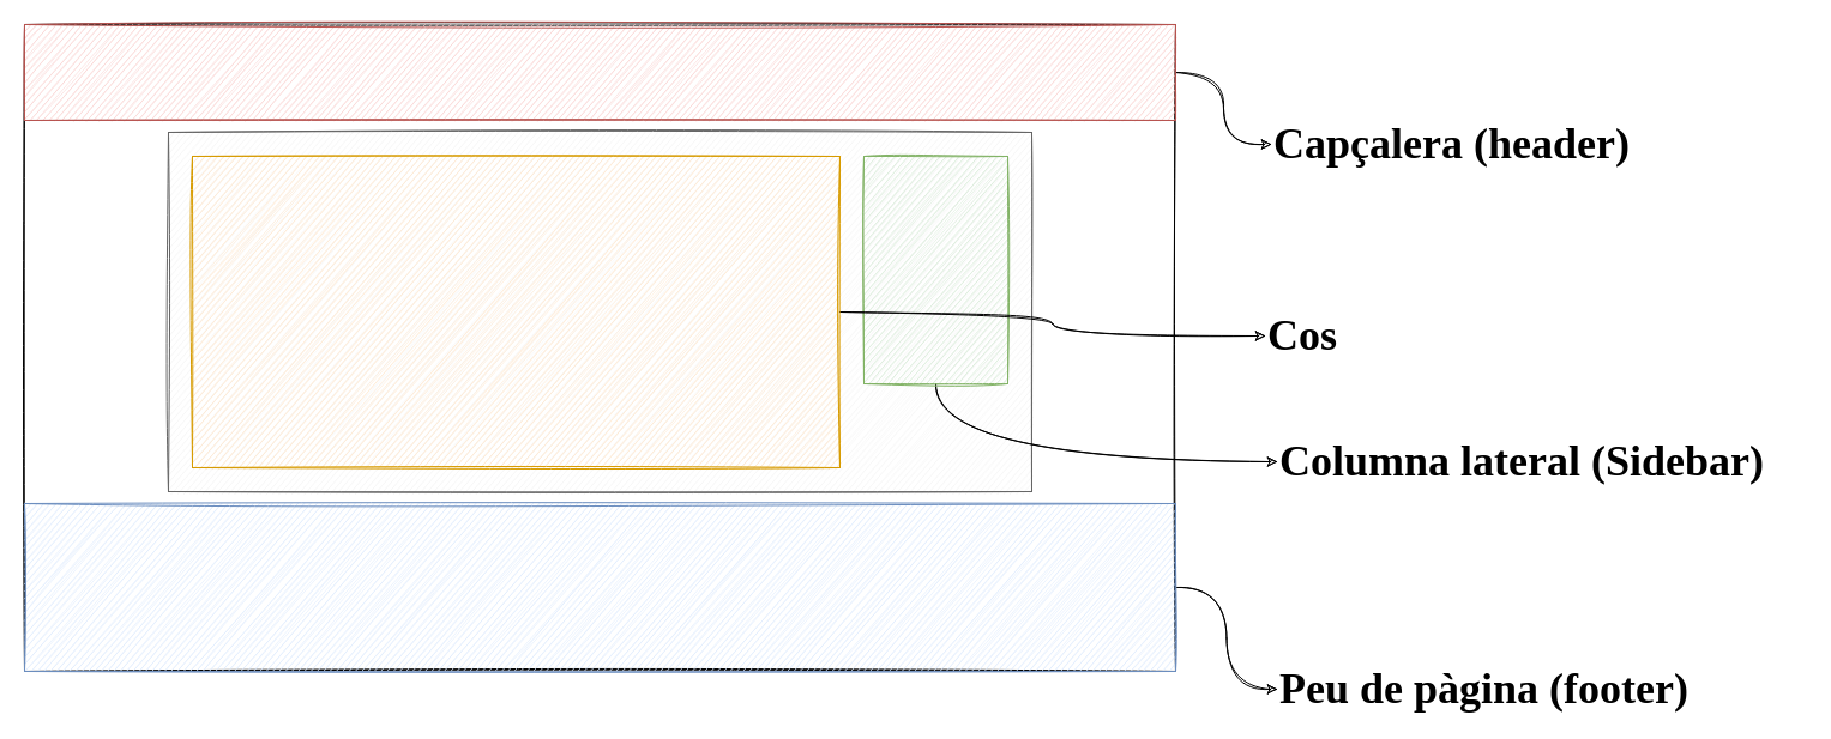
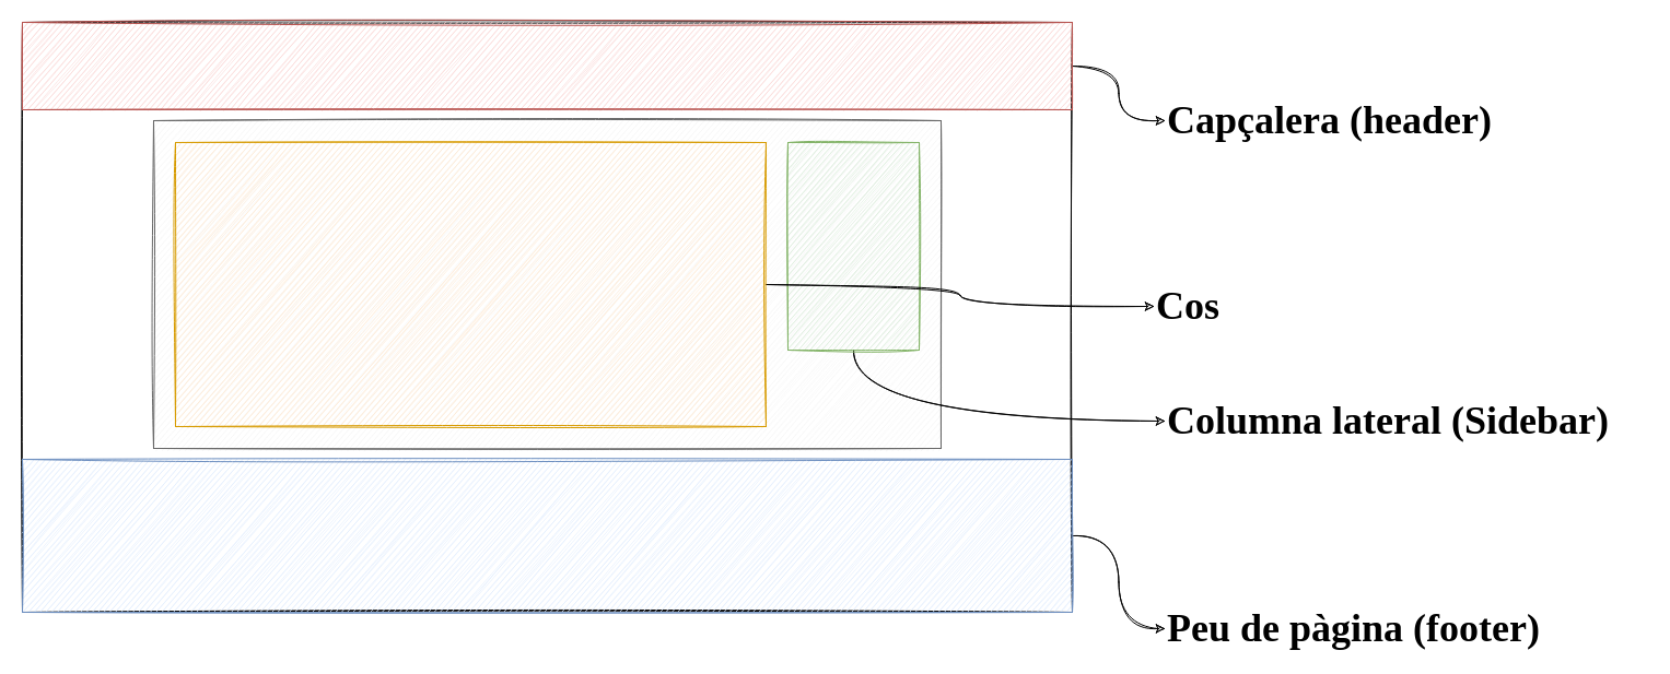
- <mxCell id="12" value="Capçalera (header)" style="text;html=1;strokeColor=none;fillColor=none;align=left;verticalAlign=middle;whiteSpace=wrap;rounded=0;sketch=1;fontSize=36;fontStyle=1;fontFamily=Kalam;fontSource=https%3A%2F%2Ffonts.googleapis.com%2Fcss%3Ffamily%3DKalam;" parent="1" vertex="1"><mxGeometry x="1060" y="100" width="440" height="40" as="geometry" /></mxCell>
+ <mxCell id="12" value="Capçalera (header)" style="text;html=1;strokeColor=none;fillColor=none;align=left;verticalAlign=middle;whiteSpace=wrap;rounded=0;sketch=1;fontSize=36;fontStyle=1;fontFamily=Kalam;fontSource=https%3A%2F%2Ffonts.googleapis.com%2Fcss%3Ffamily%3DKalam;" parent="1" vertex="1"><mxGeometry x="1065" y="90" width="440" height="40" as="geometry" /></mxCell>
